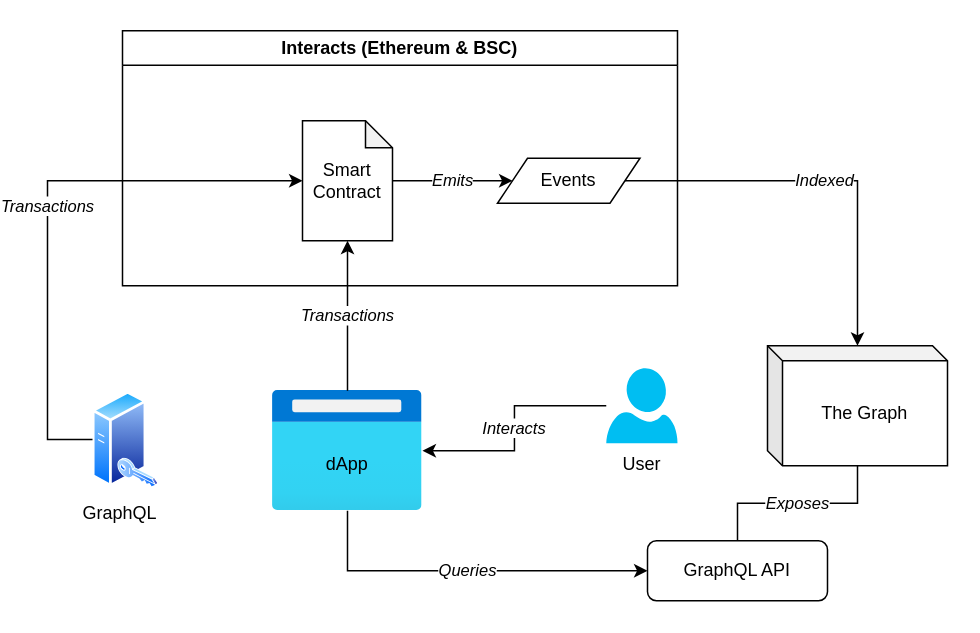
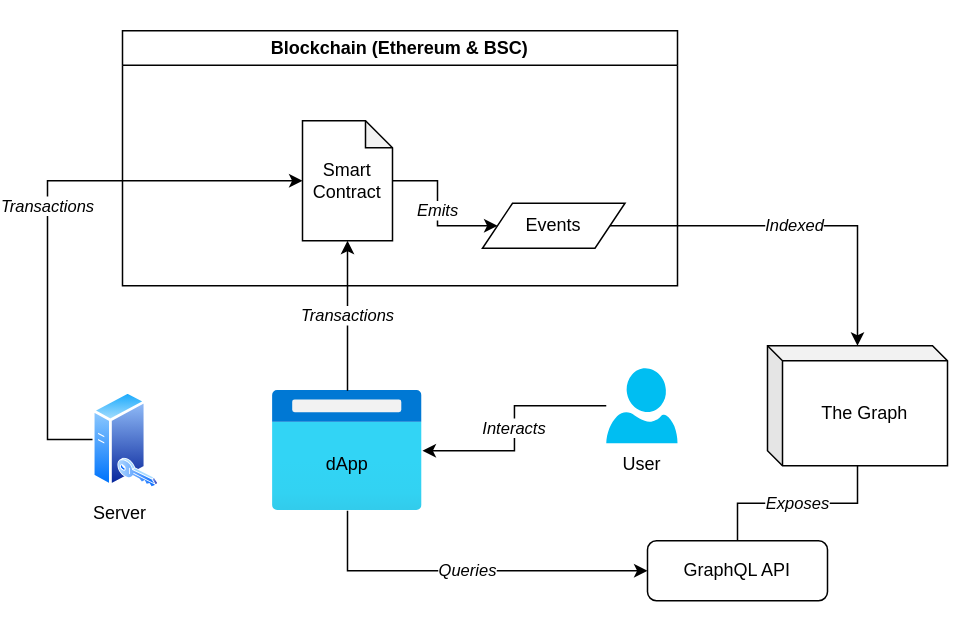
- <mxCell id="5" value="Interacts (Ethereum &amp;amp; BSC)" style="swimlane;whiteSpace=wrap;html=1;" vertex="1" parent="1"><mxGeometry x="70" y="20" width="370" height="170" as="geometry" /></mxCell>
+ <mxCell id="5" value="Blockchain (Ethereum &amp;amp; BSC)" style="swimlane;whiteSpace=wrap;html=1;" vertex="1" parent="1"><mxGeometry x="70" y="20" width="370" height="170" as="geometry" /></mxCell>
- <mxCell id="8" value="Events" style="shape=parallelogram;perimeter=parallelogramPerimeter;whiteSpace=wrap;html=1;fixedSize=1;" vertex="1" parent="5"><mxGeometry x="250" y="85" width="95" height="30" as="geometry" /></mxCell>
+ <mxCell id="8" value="Events" style="shape=parallelogram;perimeter=parallelogramPerimeter;whiteSpace=wrap;html=1;fixedSize=1;" vertex="1" parent="5"><mxGeometry x="240" y="115" width="95" height="30" as="geometry" /></mxCell>
- <mxCell id="16" value="GraphQL" style="aspect=fixed;perimeter=ellipsePerimeter;html=1;align=center;shadow=0;dashed=0;spacingTop=3;image;image=img/lib/active_directory/generic_server.svg;" vertex="1" parent="15"><mxGeometry width="36.4" height="65" as="geometry" /></mxCell>
+ <mxCell id="16" value="Server" style="aspect=fixed;perimeter=ellipsePerimeter;html=1;align=center;shadow=0;dashed=0;spacingTop=3;image;image=img/lib/active_directory/generic_server.svg;" vertex="1" parent="15"><mxGeometry width="36.4" height="65" as="geometry" /></mxCell>
